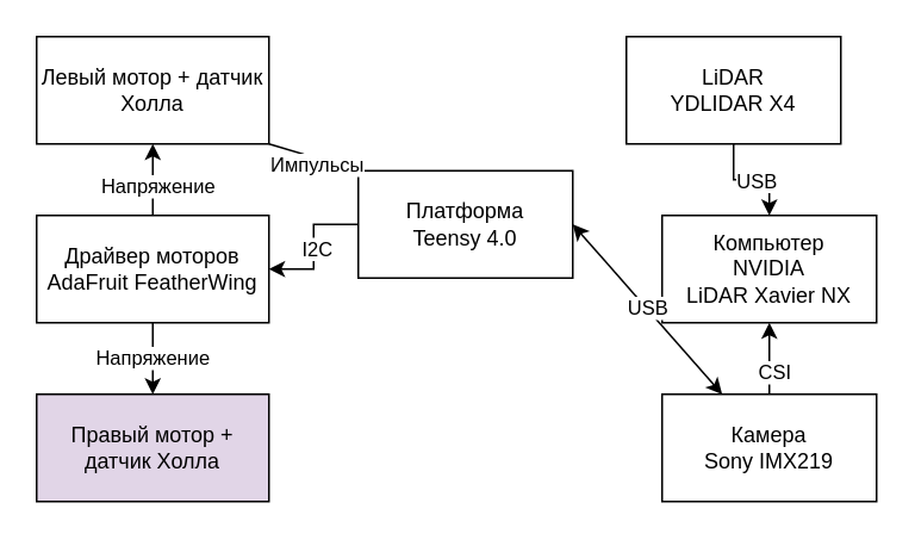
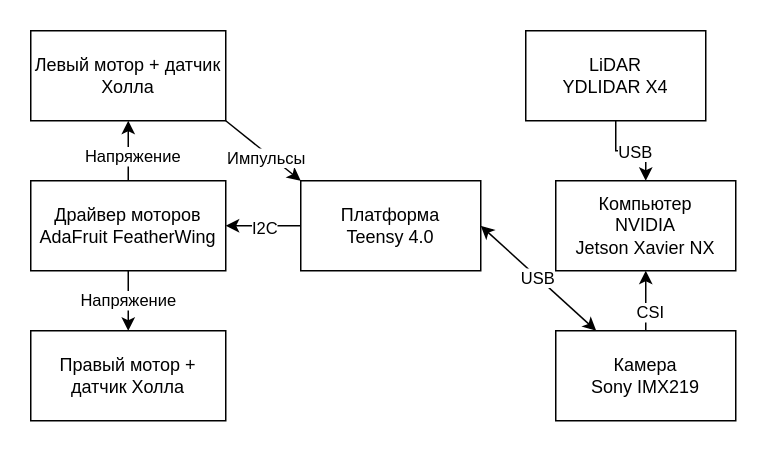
- <mxCell id="10" value="Платформа &lt;br&gt;Teensy 4.0" style="rounded=0;whiteSpace=wrap;html=1;" vertex="1" parent="1"><mxGeometry x="200" y="95" width="120" height="60" as="geometry" /></mxCell>
+ <mxCell id="10" value="Платформа &lt;br&gt;Teensy 4.0" style="rounded=0;whiteSpace=wrap;html=1;" vertex="1" parent="1"><mxGeometry x="200" y="120" width="120" height="60" as="geometry" /></mxCell>
- <mxCell id="11" value="Компьютер&lt;br&gt;NVIDIA&lt;br&gt;LiDAR Xavier NX" style="rounded=0;whiteSpace=wrap;html=1;" vertex="1" parent="1"><mxGeometry x="370" y="120" width="120" height="60" as="geometry" /></mxCell>
+ <mxCell id="11" value="Компьютер&lt;br&gt;NVIDIA&lt;br&gt;Jetson Xavier NX" style="rounded=0;whiteSpace=wrap;html=1;" vertex="1" parent="1"><mxGeometry x="370" y="120" width="120" height="60" as="geometry" /></mxCell>
- <mxCell id="7" value="Правый мотор + датчик Холла" style="rounded=0;whiteSpace=wrap;html=1;fillColor=#e1d5e7;" vertex="1" parent="1"><mxGeometry x="20" y="220" width="130" height="60" as="geometry" /></mxCell>
+ <mxCell id="7" value="Правый мотор + датчик Холла" style="rounded=0;whiteSpace=wrap;html=1;" vertex="1" parent="1"><mxGeometry x="20" y="220" width="130" height="60" as="geometry" /></mxCell>
